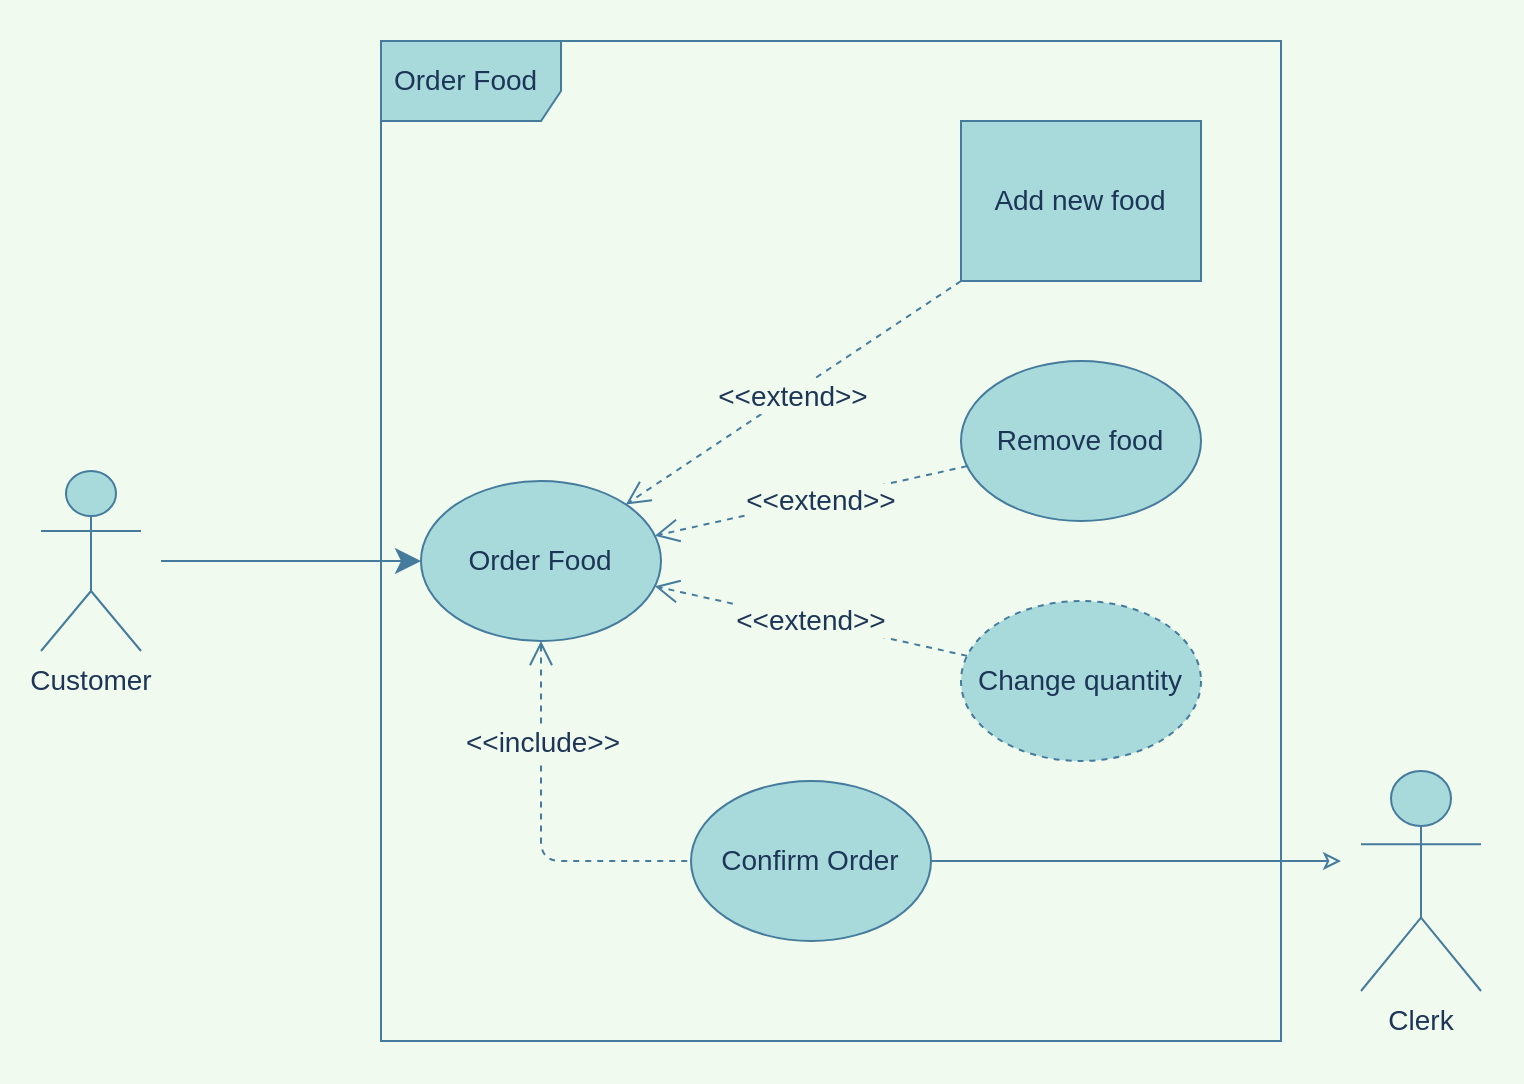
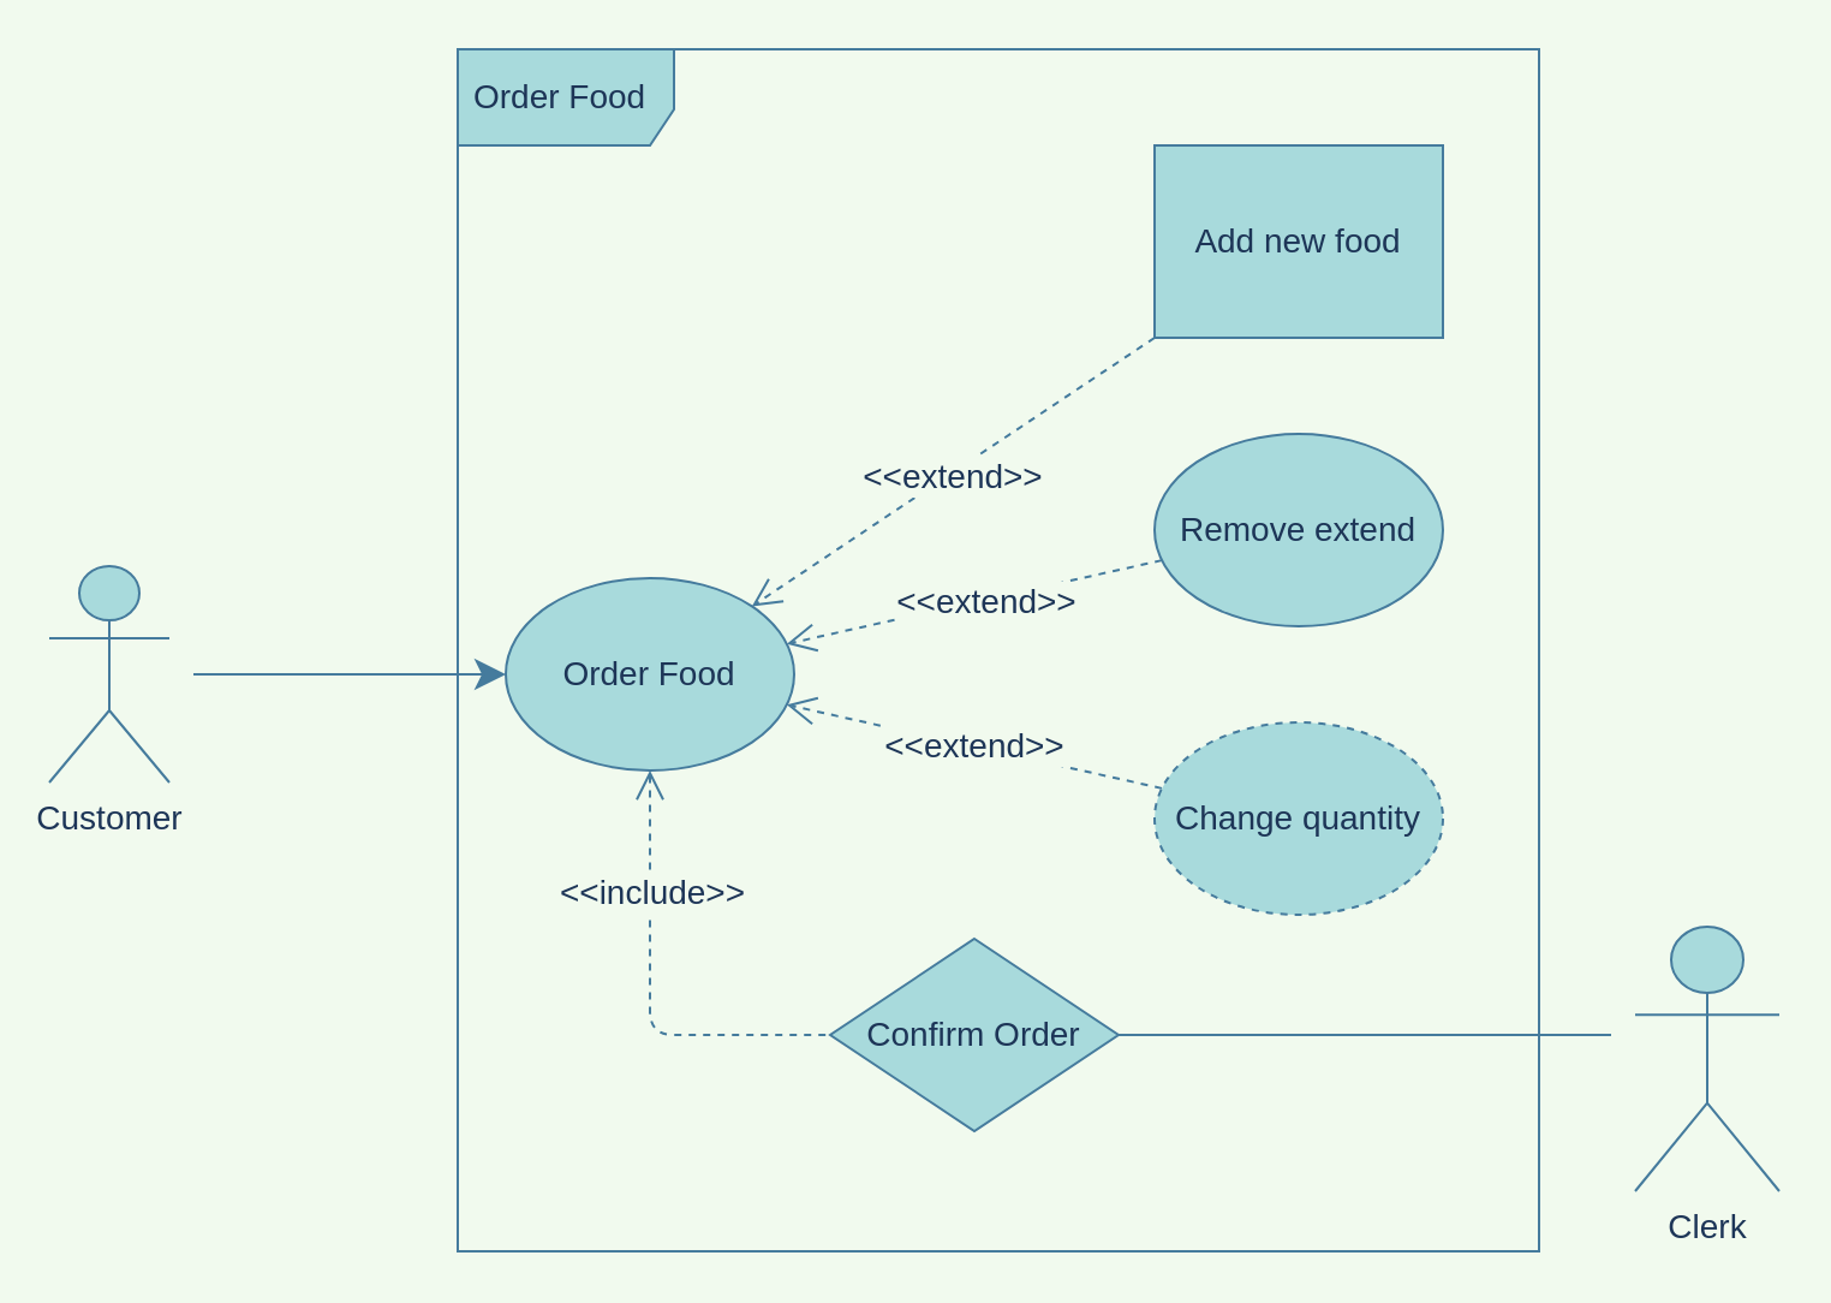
- <mxCell id="11" value="Remove food" style="ellipse;whiteSpace=wrap;html=1;fillColor=#A8DADC;strokeColor=#457B9D;fontColor=#1D3557;fontSize=14;" parent="1" vertex="1"><mxGeometry x="480" y="180" width="120" height="80" as="geometry" /></mxCell>
+ <mxCell id="11" value="Remove extend" style="ellipse;whiteSpace=wrap;html=1;fillColor=#A8DADC;strokeColor=#457B9D;fontColor=#1D3557;fontSize=14;" parent="1" vertex="1"><mxGeometry x="480" y="180" width="120" height="80" as="geometry" /></mxCell>
- <mxCell id="16" value="Confirm Order" style="ellipse;whiteSpace=wrap;html=1;rounded=0;sketch=0;fontColor=#1D3557;strokeColor=#457B9D;fillColor=#A8DADC;fontSize=14;" parent="1" vertex="1"><mxGeometry x="345" y="390" width="120" height="80" as="geometry" /></mxCell>
+ <mxCell id="16" value="Confirm Order" style="rhombus;whiteSpace=wrap;html=1;sketch=0;fontColor=#1D3557;strokeColor=#457B9D;fillColor=#A8DADC;fontSize=14;" parent="1" vertex="1"><mxGeometry x="345" y="390" width="120" height="80" as="geometry" /></mxCell>
- <mxCell id="15" style="edgeStyle=orthogonalEdgeStyle;curved=0;rounded=1;sketch=0;orthogonalLoop=1;jettySize=auto;html=1;fontColor=#1D3557;endArrow=classic;endFill=0;strokeColor=#457B9D;fillColor=#A8DADC;startArrow=none;startFill=0;fontSize=14;targetPerimeterSpacing=10;" parent="1" source="16" target="14" edge="1"><mxGeometry relative="1" as="geometry"><Array as="points"><mxPoint x="630" y="430" /><mxPoint x="630" y="430" /></Array></mxGeometry></mxCell>
+ <mxCell id="15" style="edgeStyle=orthogonalEdgeStyle;curved=0;rounded=1;sketch=0;orthogonalLoop=1;jettySize=auto;html=1;fontColor=#1D3557;endArrow=none;endFill=0;strokeColor=#457B9D;fillColor=#A8DADC;startArrow=none;startFill=0;fontSize=14;targetPerimeterSpacing=10;" parent="1" source="16" target="14" edge="1"><mxGeometry relative="1" as="geometry"><Array as="points"><mxPoint x="630" y="430" /><mxPoint x="630" y="430" /></Array></mxGeometry></mxCell>
